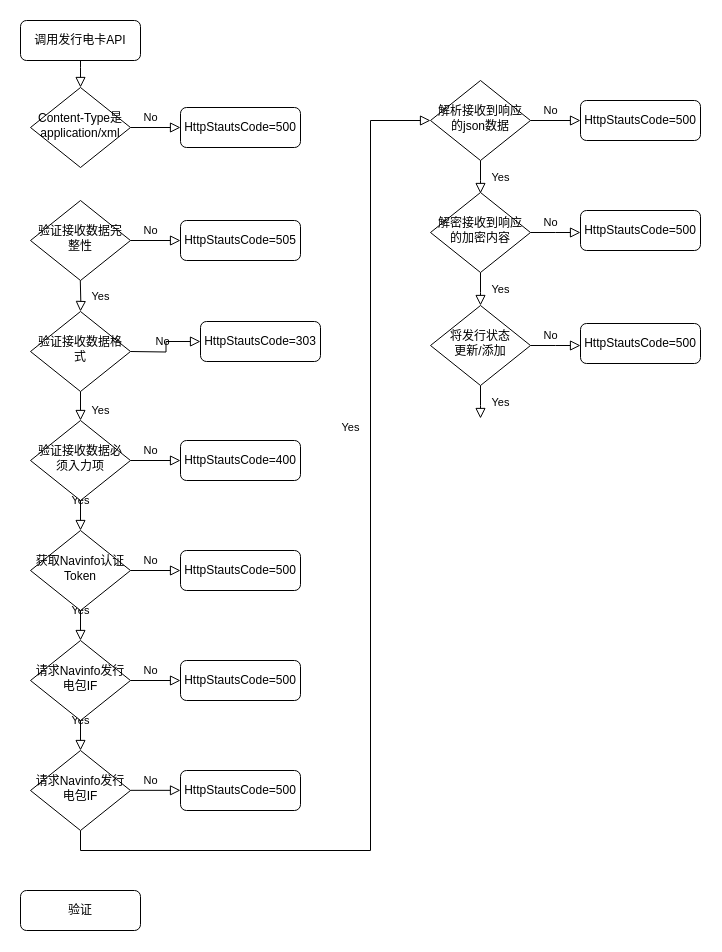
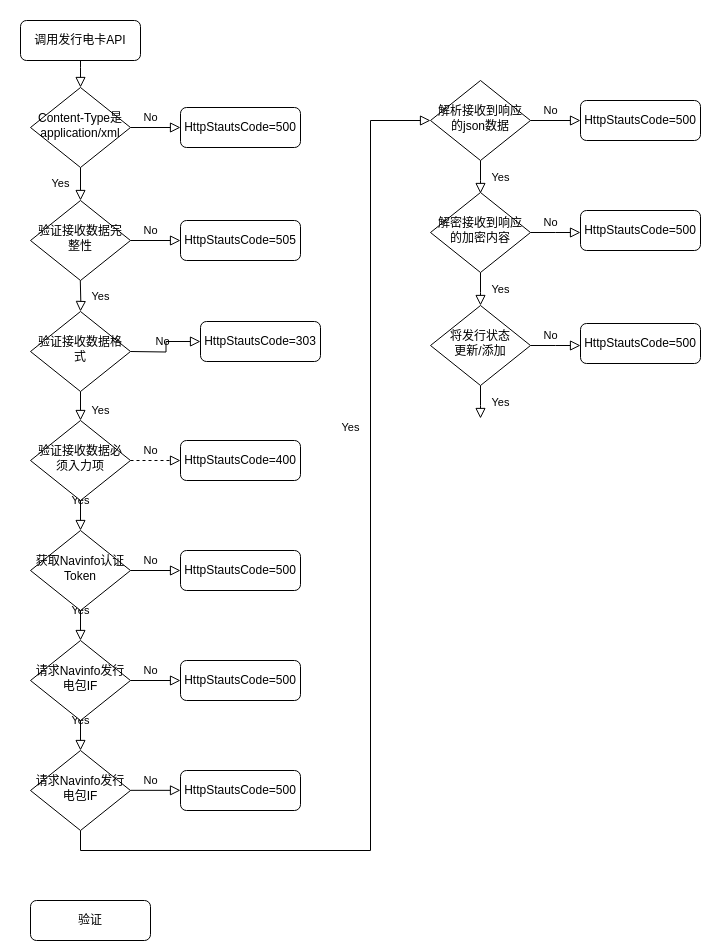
+ <mxCell id="4" value="Yes" style="rounded=0;html=1;jettySize=auto;orthogonalLoop=1;fontSize=11;endArrow=block;endFill=0;endSize=8;strokeWidth=1;shadow=0;labelBackgroundColor=none;edgeStyle=orthogonalEdgeStyle;" parent="1" source="6" target="9" edge="1"><mxGeometry y="20" relative="1" as="geometry"><mxPoint as="offset" /></mxGeometry></mxCell>
- <mxCell id="18" value="No" style="edgeStyle=orthogonalEdgeStyle;rounded=0;html=1;jettySize=auto;orthogonalLoop=1;fontSize=11;endArrow=block;endFill=0;endSize=8;strokeWidth=1;shadow=0;labelBackgroundColor=none;" edge="1" parent="1" source="19" target="20"><mxGeometry x="-0.2" y="10" relative="1" as="geometry"><mxPoint as="offset" /></mxGeometry></mxCell>
+ <mxCell id="18" value="No" style="edgeStyle=orthogonalEdgeStyle;rounded=0;html=1;jettySize=auto;orthogonalLoop=1;fontSize=11;endArrow=block;endFill=0;endSize=8;strokeWidth=1;shadow=0;labelBackgroundColor=none;dashed=1;" edge="1" parent="1" source="19" target="20"><mxGeometry x="-0.2" y="10" relative="1" as="geometry"><mxPoint as="offset" /></mxGeometry></mxCell>
- <mxCell id="10" value="验证" style="rounded=1;whiteSpace=wrap;html=1;fontSize=12;glass=0;strokeWidth=1;shadow=0;" parent="1" vertex="1"><mxGeometry x="20" y="890" width="120" height="40" as="geometry" /></mxCell>
+ <mxCell id="10" value="验证" style="rounded=1;whiteSpace=wrap;html=1;fontSize=12;glass=0;strokeWidth=1;shadow=0;" parent="1" vertex="1"><mxGeometry x="30" y="900" width="120" height="40" as="geometry" /></mxCell>
